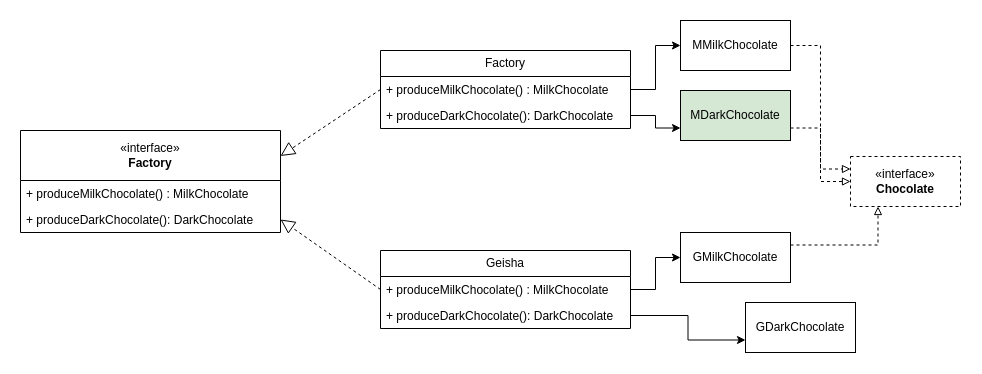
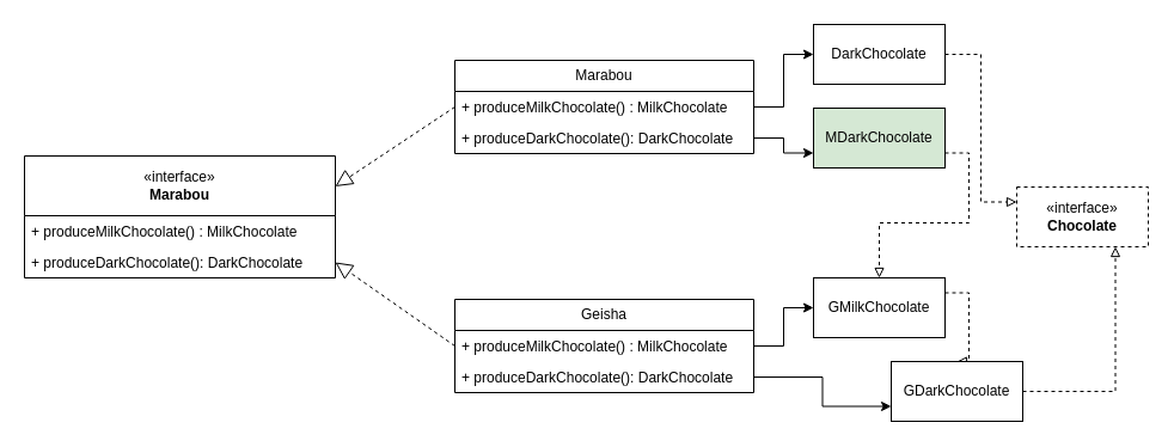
- <mxCell id="14" value="MMilkChocolate" style="html=1;whiteSpace=wrap;" vertex="1" parent="1"><mxGeometry x="680" y="20" width="110" height="50" as="geometry" /></mxCell>
+ <mxCell id="14" value="DarkChocolate" style="html=1;whiteSpace=wrap;" vertex="1" parent="1"><mxGeometry x="680" y="20" width="110" height="50" as="geometry" /></mxCell>
- <mxCell id="5" value="Factory" style="swimlane;fontStyle=0;childLayout=stackLayout;horizontal=1;startSize=26;fillColor=none;horizontalStack=0;resizeParent=1;resizeParentMax=0;resizeLast=0;collapsible=1;marginBottom=0;whiteSpace=wrap;html=1;" vertex="1" parent="1"><mxGeometry x="380" y="50" width="250" height="78" as="geometry" /></mxCell>
+ <mxCell id="5" value="Marabou" style="swimlane;fontStyle=0;childLayout=stackLayout;horizontal=1;startSize=26;fillColor=none;horizontalStack=0;resizeParent=1;resizeParentMax=0;resizeLast=0;collapsible=1;marginBottom=0;whiteSpace=wrap;html=1;" vertex="1" parent="1"><mxGeometry x="380" y="50" width="250" height="78" as="geometry" /></mxCell>
- <mxCell id="2" value="«interface»&lt;br&gt;&lt;b&gt;Factory&lt;/b&gt;" style="swimlane;fontStyle=0;childLayout=stackLayout;horizontal=1;startSize=50;fillColor=none;horizontalStack=0;resizeParent=1;resizeParentMax=0;resizeLast=0;collapsible=1;marginBottom=0;whiteSpace=wrap;html=1;" vertex="1" parent="1"><mxGeometry x="20" y="130" width="260" height="102" as="geometry" /></mxCell>
+ <mxCell id="2" value="«interface»&lt;br&gt;&lt;b&gt;Marabou&lt;/b&gt;" style="swimlane;fontStyle=0;childLayout=stackLayout;horizontal=1;startSize=50;fillColor=none;horizontalStack=0;resizeParent=1;resizeParentMax=0;resizeLast=0;collapsible=1;marginBottom=0;whiteSpace=wrap;html=1;" vertex="1" parent="1"><mxGeometry x="20" y="130" width="260" height="102" as="geometry" /></mxCell>
- <mxCell id="15" style="edgeStyle=orthogonalEdgeStyle;rounded=0;orthogonalLoop=1;jettySize=auto;html=1;exitX=1;exitY=0.75;exitDx=0;exitDy=0;entryX=0;entryY=0.5;entryDx=0;entryDy=0;dashed=1;strokeColor=default;align=center;verticalAlign=middle;fontFamily=Helvetica;fontSize=11;fontColor=default;labelBackgroundColor=default;endArrow=block;endFill=0;" edge="1" parent="1" source="16" target="21"><mxGeometry relative="1" as="geometry" /></mxCell>
+ <mxCell id="15" style="edgeStyle=orthogonalEdgeStyle;rounded=0;orthogonalLoop=1;jettySize=auto;html=1;exitX=1;exitY=0.75;exitDx=0;exitDy=0;dashed=1;strokeColor=default;align=center;verticalAlign=middle;fontFamily=Helvetica;fontSize=11;fontColor=default;labelBackgroundColor=default;endArrow=block;endFill=0;" edge="1" parent="1" source="16" target="18"><mxGeometry relative="1" as="geometry" /></mxCell>
- <mxCell id="17" style="edgeStyle=orthogonalEdgeStyle;rounded=0;orthogonalLoop=1;jettySize=auto;html=1;exitX=1;exitY=0.25;exitDx=0;exitDy=0;entryX=0.25;entryY=1;entryDx=0;entryDy=0;dashed=1;strokeColor=default;align=center;verticalAlign=middle;fontFamily=Helvetica;fontSize=11;fontColor=default;labelBackgroundColor=default;endArrow=block;endFill=0;" edge="1" parent="1" source="18" target="21"><mxGeometry relative="1" as="geometry" /></mxCell>
+ <mxCell id="17" style="edgeStyle=orthogonalEdgeStyle;rounded=0;orthogonalLoop=1;jettySize=auto;html=1;exitX=1;exitY=0.25;exitDx=0;exitDy=0;dashed=1;strokeColor=default;align=center;verticalAlign=middle;fontFamily=Helvetica;fontSize=11;fontColor=default;labelBackgroundColor=default;endArrow=block;endFill=0;" edge="1" parent="1" source="18" target="20"><mxGeometry relative="1" as="geometry" /></mxCell>
+ <mxCell id="19" style="edgeStyle=orthogonalEdgeStyle;rounded=0;orthogonalLoop=1;jettySize=auto;html=1;exitX=1;exitY=0.5;exitDx=0;exitDy=0;entryX=0.75;entryY=1;entryDx=0;entryDy=0;dashed=1;strokeColor=default;align=center;verticalAlign=middle;fontFamily=Helvetica;fontSize=11;fontColor=default;labelBackgroundColor=default;endArrow=block;endFill=0;" edge="1" parent="1" source="20" target="21"><mxGeometry relative="1" as="geometry" /></mxCell>
